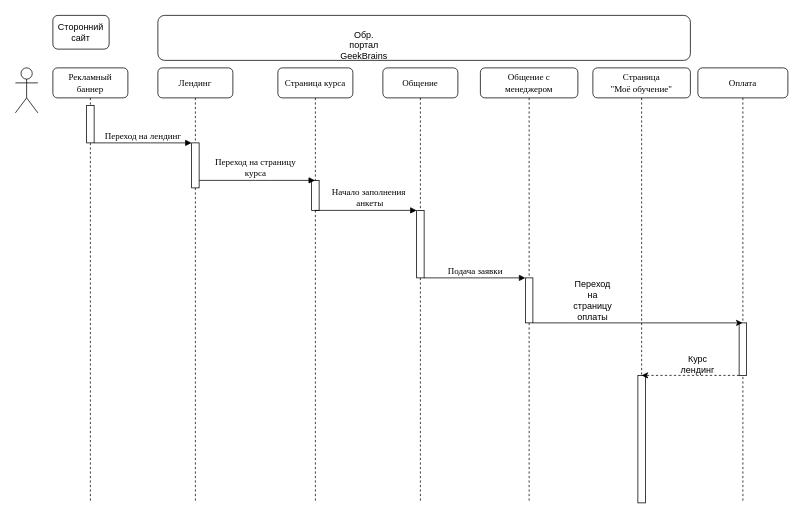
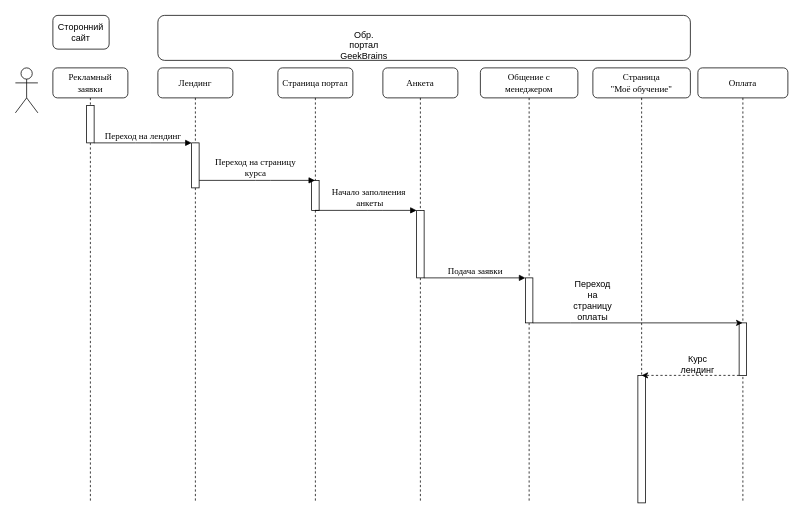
- <mxCell id="14" value="&lt;div&gt;Рекламный&lt;/div&gt;&lt;div&gt;баннер&lt;br&gt;&lt;/div&gt;" style="shape=umlLifeline;perimeter=lifelinePerimeter;whiteSpace=wrap;html=1;container=0;collapsible=0;recursiveResize=0;outlineConnect=0;rounded=1;shadow=0;comic=0;labelBackgroundColor=none;strokeWidth=1;fontFamily=Verdana;fontSize=12;align=center;" parent="1" vertex="1"><mxGeometry x="70" y="90" width="100" height="580" as="geometry" /></mxCell>
+ <mxCell id="14" value="&lt;div&gt;Рекламный&lt;/div&gt;&lt;div&gt;заявки&lt;br&gt;&lt;/div&gt;" style="shape=umlLifeline;perimeter=lifelinePerimeter;whiteSpace=wrap;html=1;container=0;collapsible=0;recursiveResize=0;outlineConnect=0;rounded=1;shadow=0;comic=0;labelBackgroundColor=none;strokeWidth=1;fontFamily=Verdana;fontSize=12;align=center;" parent="1" vertex="1"><mxGeometry x="70" y="90" width="100" height="580" as="geometry" /></mxCell>
- <mxCell id="4" value="Страница курса" style="shape=umlLifeline;perimeter=lifelinePerimeter;whiteSpace=wrap;html=1;container=1;collapsible=0;recursiveResize=0;outlineConnect=0;rounded=1;shadow=0;comic=0;labelBackgroundColor=none;strokeWidth=1;fontFamily=Verdana;fontSize=12;align=center;" parent="1" vertex="1"><mxGeometry x="370" y="90" width="100" height="580" as="geometry" /></mxCell>
+ <mxCell id="4" value="Страница портал" style="shape=umlLifeline;perimeter=lifelinePerimeter;whiteSpace=wrap;html=1;container=1;collapsible=0;recursiveResize=0;outlineConnect=0;rounded=1;shadow=0;comic=0;labelBackgroundColor=none;strokeWidth=1;fontFamily=Verdana;fontSize=12;align=center;" parent="1" vertex="1"><mxGeometry x="370" y="90" width="100" height="580" as="geometry" /></mxCell>
- <mxCell id="6" value="Общение" style="shape=umlLifeline;perimeter=lifelinePerimeter;whiteSpace=wrap;html=1;container=1;collapsible=0;recursiveResize=0;outlineConnect=0;rounded=1;shadow=0;comic=0;labelBackgroundColor=none;strokeWidth=1;fontFamily=Verdana;fontSize=12;align=center;" parent="1" vertex="1"><mxGeometry x="510" y="90" width="100" height="580" as="geometry" /></mxCell>
+ <mxCell id="6" value="Анкета" style="shape=umlLifeline;perimeter=lifelinePerimeter;whiteSpace=wrap;html=1;container=1;collapsible=0;recursiveResize=0;outlineConnect=0;rounded=1;shadow=0;comic=0;labelBackgroundColor=none;strokeWidth=1;fontFamily=Verdana;fontSize=12;align=center;" parent="1" vertex="1"><mxGeometry x="510" y="90" width="100" height="580" as="geometry" /></mxCell>
